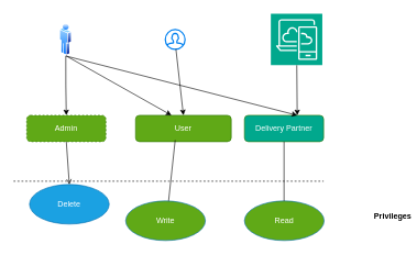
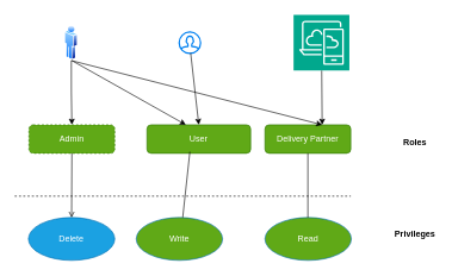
- <mxCell id="8" value="Delivery Partner" style="rounded=1;whiteSpace=wrap;html=1;fillColor=#01a88d;fontColor=#ffffff;strokeColor=#2D7600;" vertex="1" parent="1"><mxGeometry x="370" y="174" width="120" height="40" as="geometry" /></mxCell>
+ <mxCell id="8" value="Delivery Partner" style="rounded=1;whiteSpace=wrap;html=1;fillColor=#60a917;fontColor=#ffffff;strokeColor=#2D7600;" vertex="1" parent="1"><mxGeometry x="370" y="174" width="120" height="40" as="geometry" /></mxCell>
+ <mxCell id="20" value="&lt;b&gt;Roles&lt;/b&gt;" style="text;html=1;align=center;verticalAlign=middle;whiteSpace=wrap;rounded=0;" vertex="1" parent="1"><mxGeometry x="550" y="184" width="60" height="30" as="geometry" /></mxCell>
- <mxCell id="9" value="Delete" style="ellipse;whiteSpace=wrap;html=1;fillColor=#1ba1e2;fontColor=#ffffff;strokeColor=#006EAF;" vertex="1" parent="1"><mxGeometry x="44.25" y="279" width="120.75" height="60" as="geometry" /></mxCell>
+ <mxCell id="9" value="Delete" style="ellipse;whiteSpace=wrap;html=1;fillColor=#1ba1e2;fontColor=#ffffff;strokeColor=#006EAF;" vertex="1" parent="1"><mxGeometry x="39.25" y="304" width="120.75" height="60" as="geometry" /></mxCell>
- <mxCell id="21" value="&lt;b&gt;Privileges&lt;/b&gt;" style="text;html=1;align=center;verticalAlign=middle;whiteSpace=wrap;rounded=0;" vertex="1" parent="1"><mxGeometry x="565" y="313" width="60" height="30" as="geometry" /></mxCell>
+ <mxCell id="21" value="&lt;b&gt;Privileges&lt;/b&gt;" style="text;html=1;align=center;verticalAlign=middle;whiteSpace=wrap;rounded=0;" vertex="1" parent="1"><mxGeometry x="550" y="313" width="60" height="30" as="geometry" /></mxCell>
